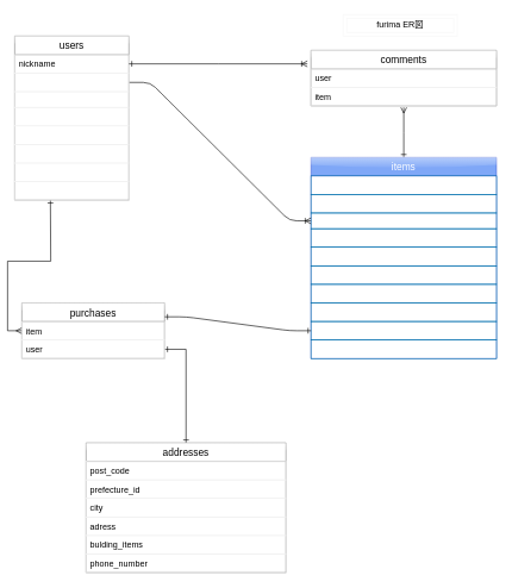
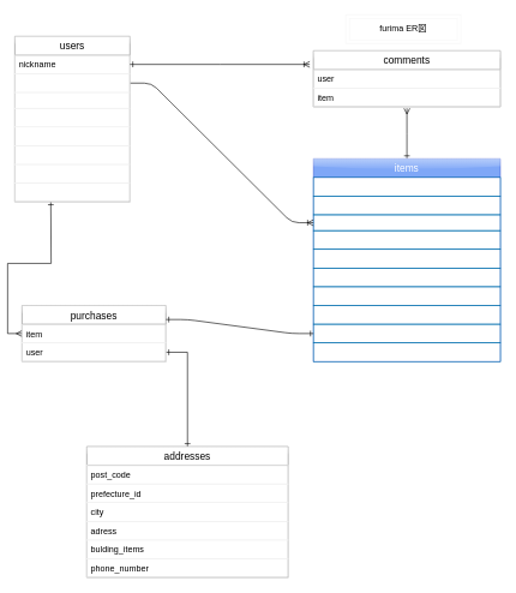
- <mxCell id="18" value="furima ER図" style="shape=ext;margin=3;double=1;whiteSpace=wrap;html=1;align=center;rounded=0;shadow=0;glass=1;comic=0;labelBackgroundColor=none;strokeColor=#F0F0F0;fillColor=none;gradientColor=none;opacity=50;" parent="1" vertex="1"><mxGeometry x="480" y="20" width="160" height="30" as="geometry" /></mxCell>
+ <mxCell id="18" value="furima ER図" style="shape=ext;margin=3;double=1;whiteSpace=wrap;html=1;align=center;rounded=0;shadow=0;glass=1;comic=0;labelBackgroundColor=none;strokeColor=#F0F0F0;fillColor=none;gradientColor=none;opacity=50;" parent="1" vertex="1"><mxGeometry x="480" y="20" width="160" height="40" as="geometry" /></mxCell>
